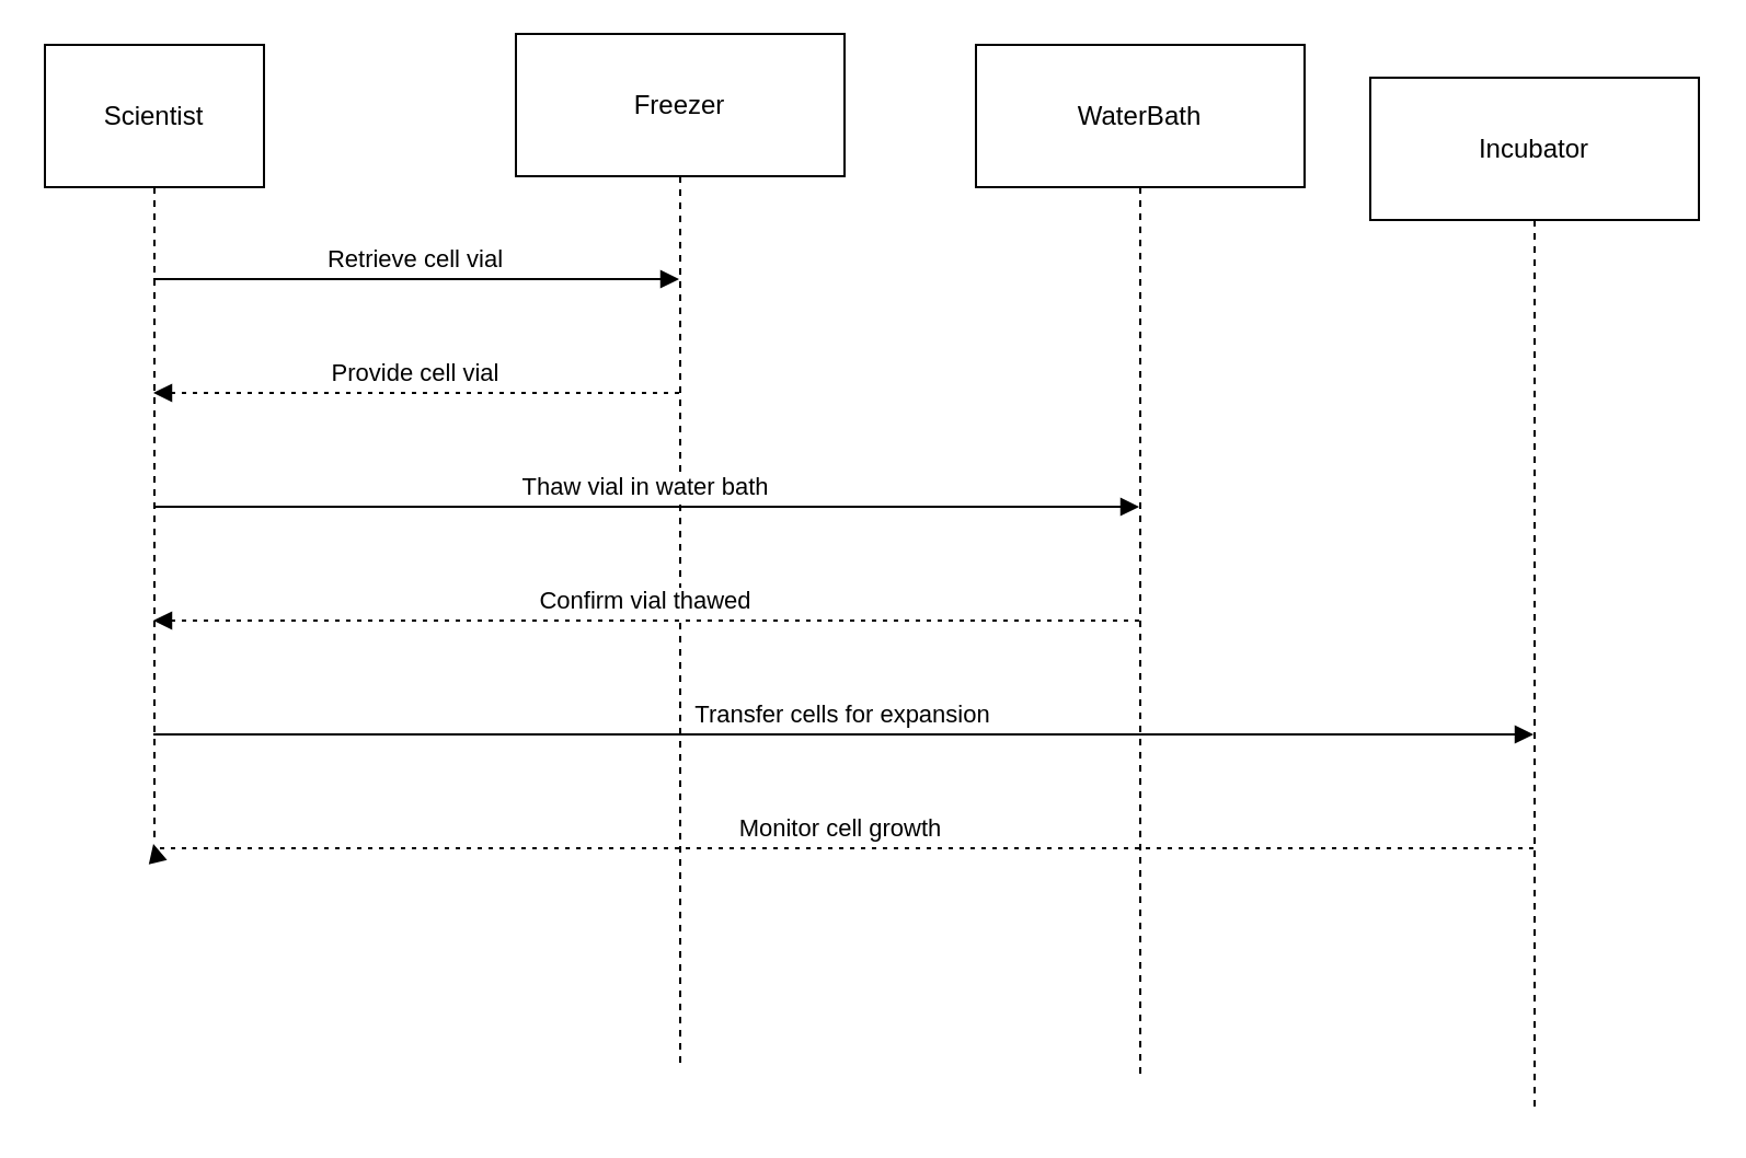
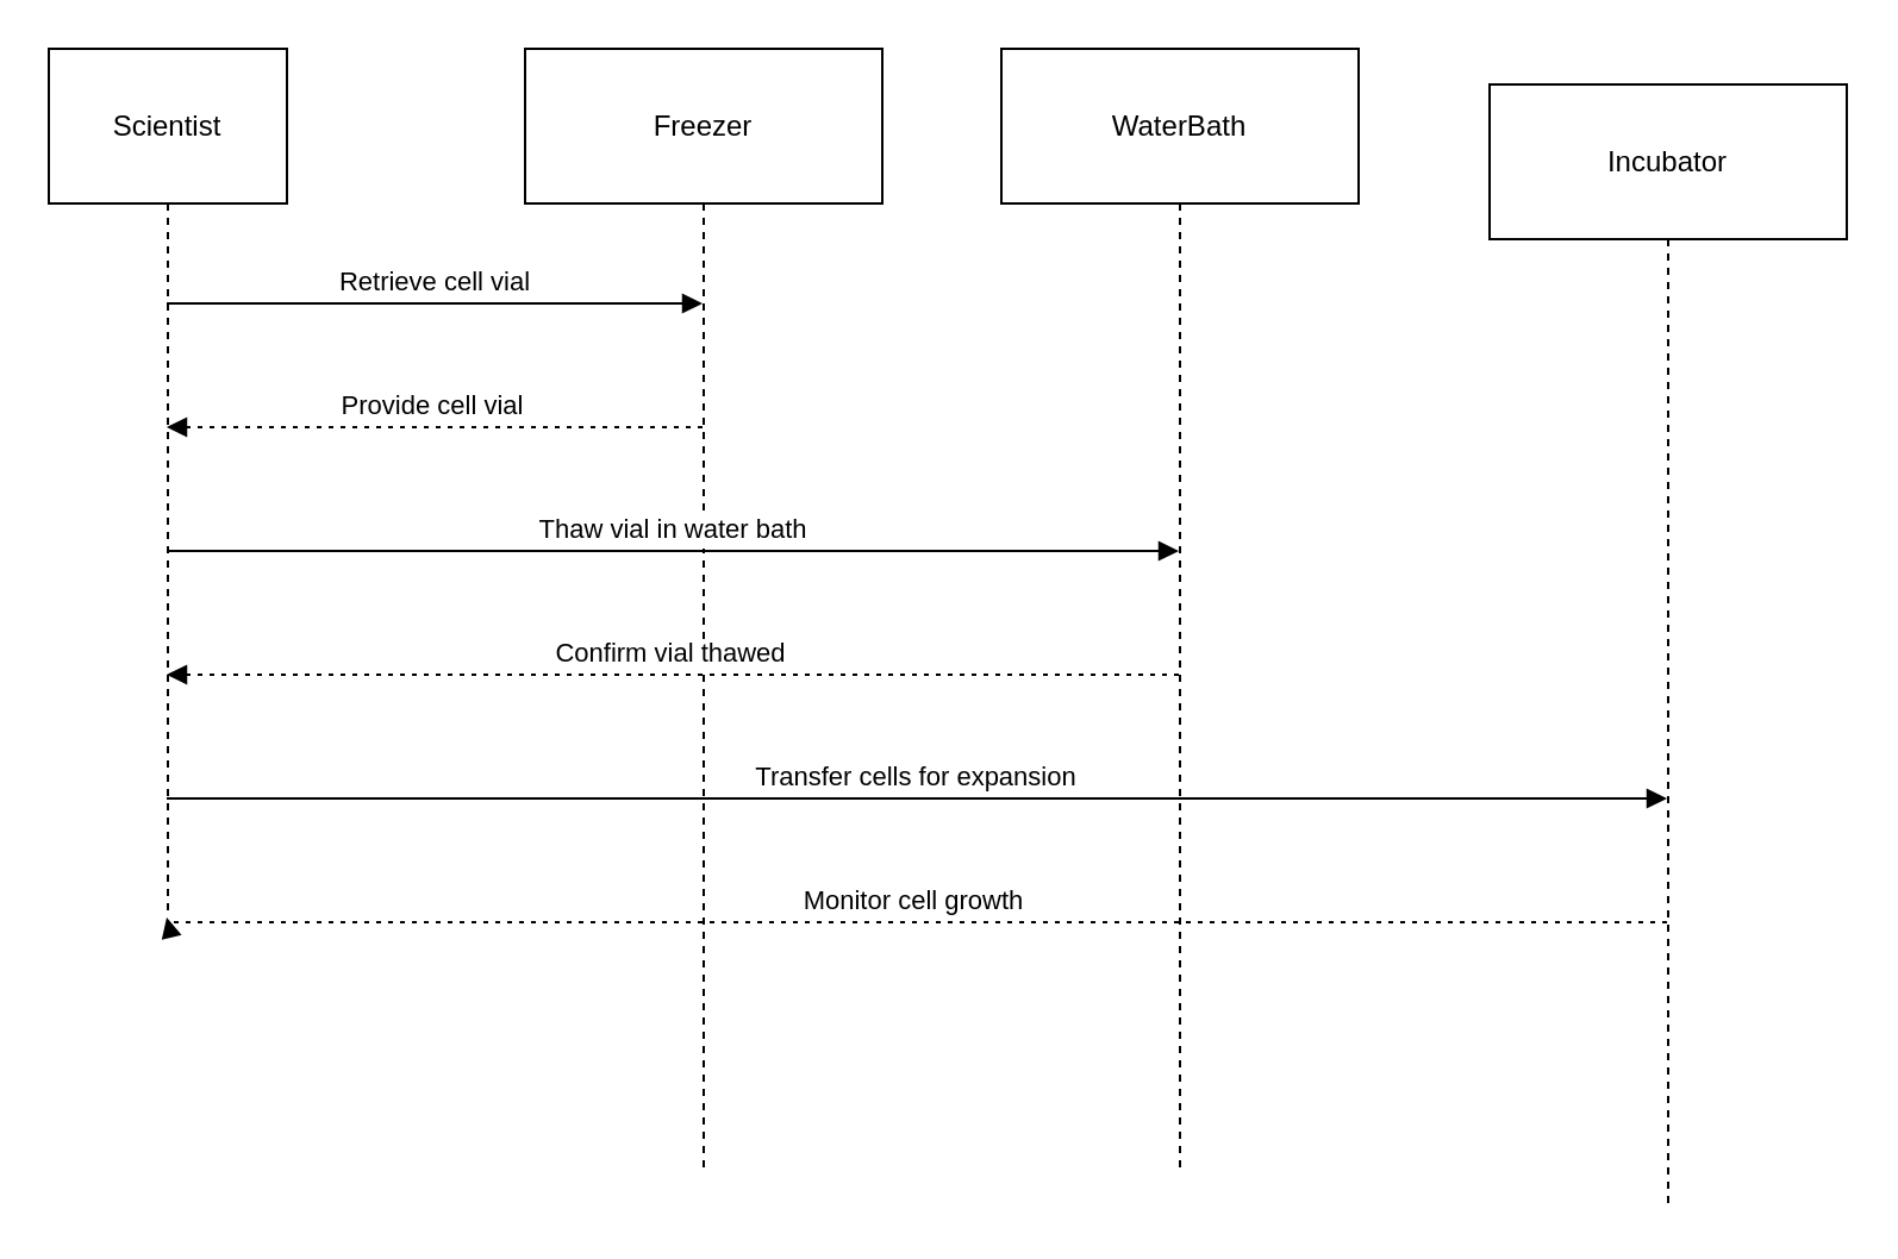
- <mxCell id="3" value="Freezer" style="shape=umlLifeline;perimeter=lifelinePerimeter;whiteSpace=wrap;container=1;dropTarget=0;collapsible=0;recursiveResize=0;outlineConnect=0;portConstraint=eastwest;newEdgeStyle={&quot;edgeStyle&quot;:&quot;elbowEdgeStyle&quot;,&quot;elbow&quot;:&quot;vertical&quot;,&quot;curved&quot;:0,&quot;rounded&quot;:0};size=65;" parent="1" vertex="1"><mxGeometry x="235" y="15" width="150" height="472" as="geometry" /></mxCell>
+ <mxCell id="3" value="Freezer" style="shape=umlLifeline;perimeter=lifelinePerimeter;whiteSpace=wrap;container=1;dropTarget=0;collapsible=0;recursiveResize=0;outlineConnect=0;portConstraint=eastwest;newEdgeStyle={&quot;edgeStyle&quot;:&quot;elbowEdgeStyle&quot;,&quot;elbow&quot;:&quot;vertical&quot;,&quot;curved&quot;:0,&quot;rounded&quot;:0};size=65;" parent="1" vertex="1"><mxGeometry x="220" y="20" width="150" height="472" as="geometry" /></mxCell>
- <mxCell id="4" value="WaterBath" style="shape=umlLifeline;perimeter=lifelinePerimeter;whiteSpace=wrap;container=1;dropTarget=0;collapsible=0;recursiveResize=0;outlineConnect=0;portConstraint=eastwest;newEdgeStyle={&quot;edgeStyle&quot;:&quot;elbowEdgeStyle&quot;,&quot;elbow&quot;:&quot;vertical&quot;,&quot;curved&quot;:0,&quot;rounded&quot;:0};size=65;" parent="1" vertex="1"><mxGeometry x="445" y="20" width="150" height="472" as="geometry" /></mxCell>
+ <mxCell id="4" value="WaterBath" style="shape=umlLifeline;perimeter=lifelinePerimeter;whiteSpace=wrap;container=1;dropTarget=0;collapsible=0;recursiveResize=0;outlineConnect=0;portConstraint=eastwest;newEdgeStyle={&quot;edgeStyle&quot;:&quot;elbowEdgeStyle&quot;,&quot;elbow&quot;:&quot;vertical&quot;,&quot;curved&quot;:0,&quot;rounded&quot;:0};size=65;" parent="1" vertex="1"><mxGeometry x="420" y="20" width="150" height="472" as="geometry" /></mxCell>
